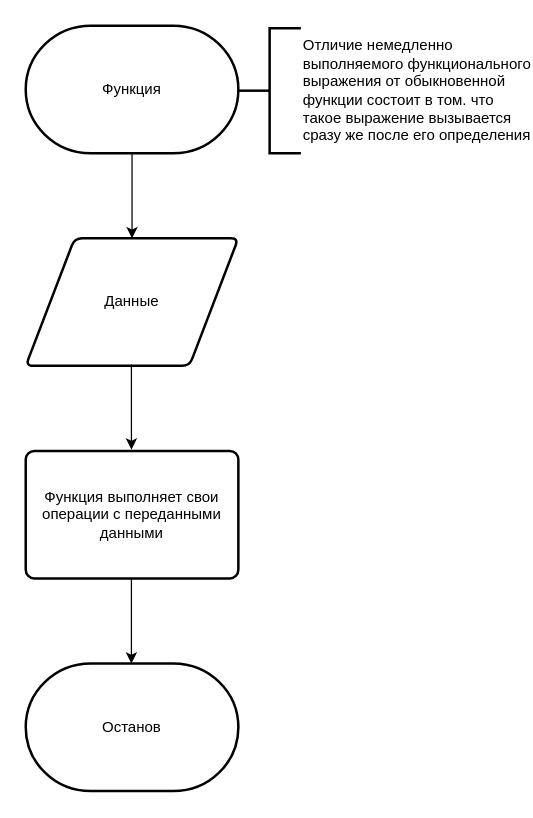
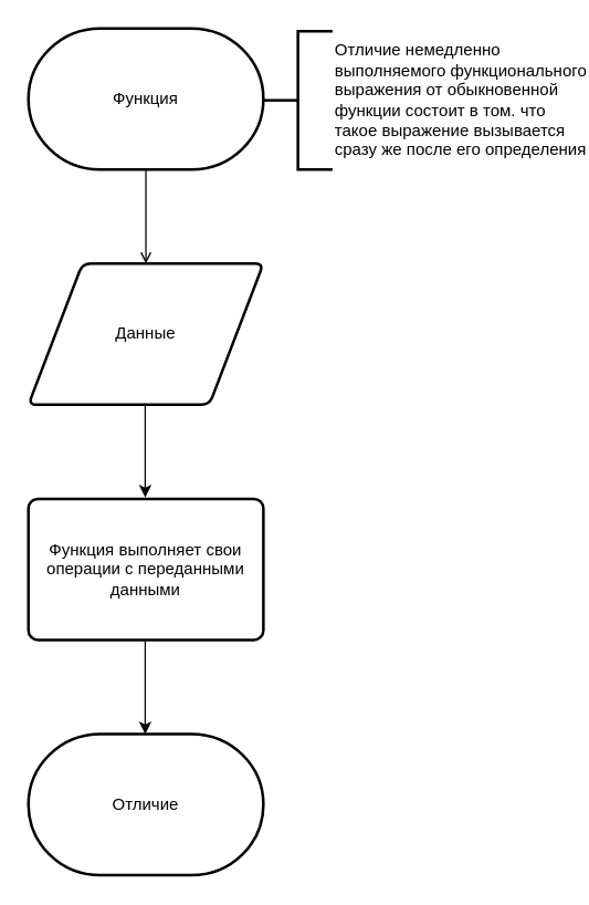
- <mxCell id="4" value="" style="endArrow=classic;html=1;exitX=0.5;exitY=1;exitDx=0;exitDy=0;exitPerimeter=0;entryX=0.5;entryY=0;entryDx=0;entryDy=0;" parent="1" source="2" target="3" edge="1"><mxGeometry width="50" height="50" relative="1" as="geometry"><mxPoint x="10" y="220" as="sourcePoint" /><mxPoint x="60" y="170" as="targetPoint" /></mxGeometry></mxCell>
+ <mxCell id="4" value="" style="endArrow=open;html=1;exitX=0.5;exitY=1;exitDx=0;exitDy=0;exitPerimeter=0;entryX=0.5;entryY=0;entryDx=0;entryDy=0;" parent="1" source="2" target="3" edge="1"><mxGeometry width="50" height="50" relative="1" as="geometry"><mxPoint x="10" y="220" as="sourcePoint" /><mxPoint x="60" y="170" as="targetPoint" /></mxGeometry></mxCell>
- <mxCell id="5" value="Останов" style="strokeWidth=2;html=1;shape=mxgraph.flowchart.terminator;whiteSpace=wrap;" parent="1" vertex="1"><mxGeometry x="20" y="530" width="170" height="102" as="geometry" /></mxCell>
+ <mxCell id="5" value="Отличие" style="strokeWidth=2;html=1;shape=mxgraph.flowchart.terminator;whiteSpace=wrap;" parent="1" vertex="1"><mxGeometry x="20" y="530" width="170" height="102" as="geometry" /></mxCell>
